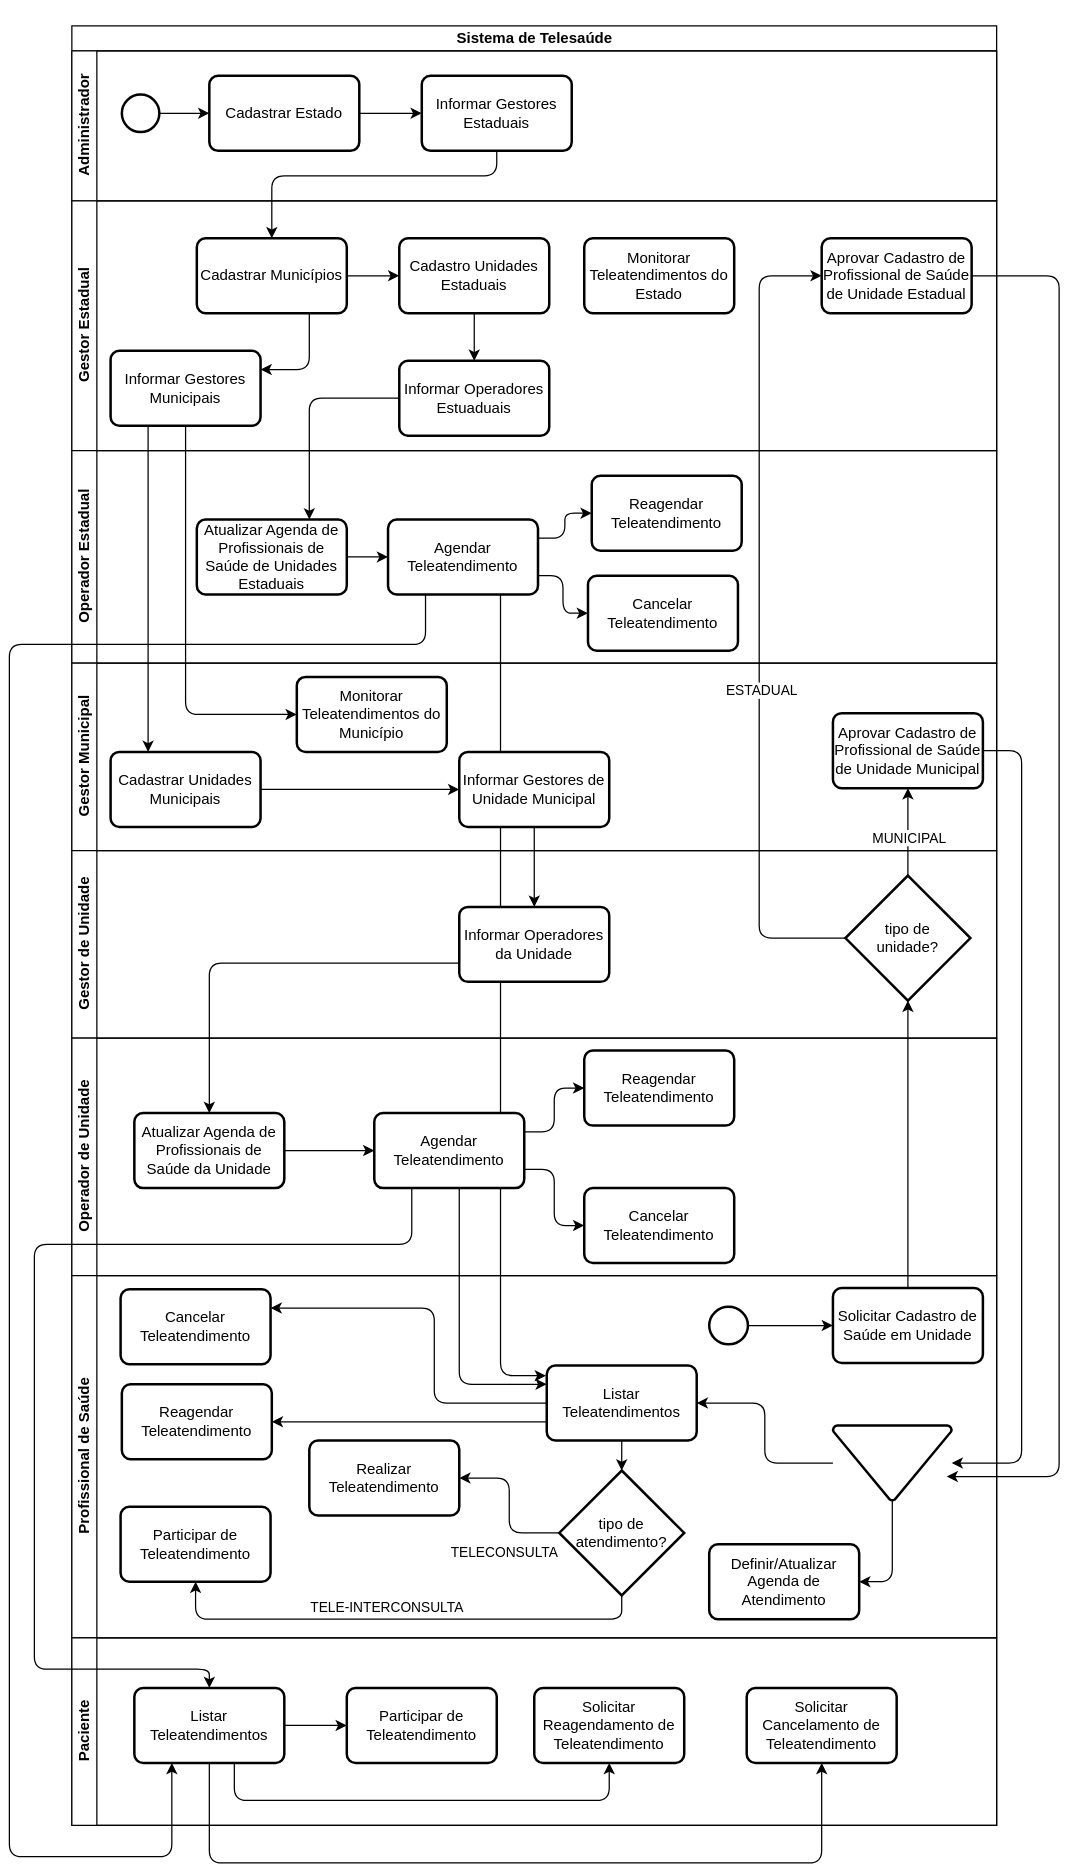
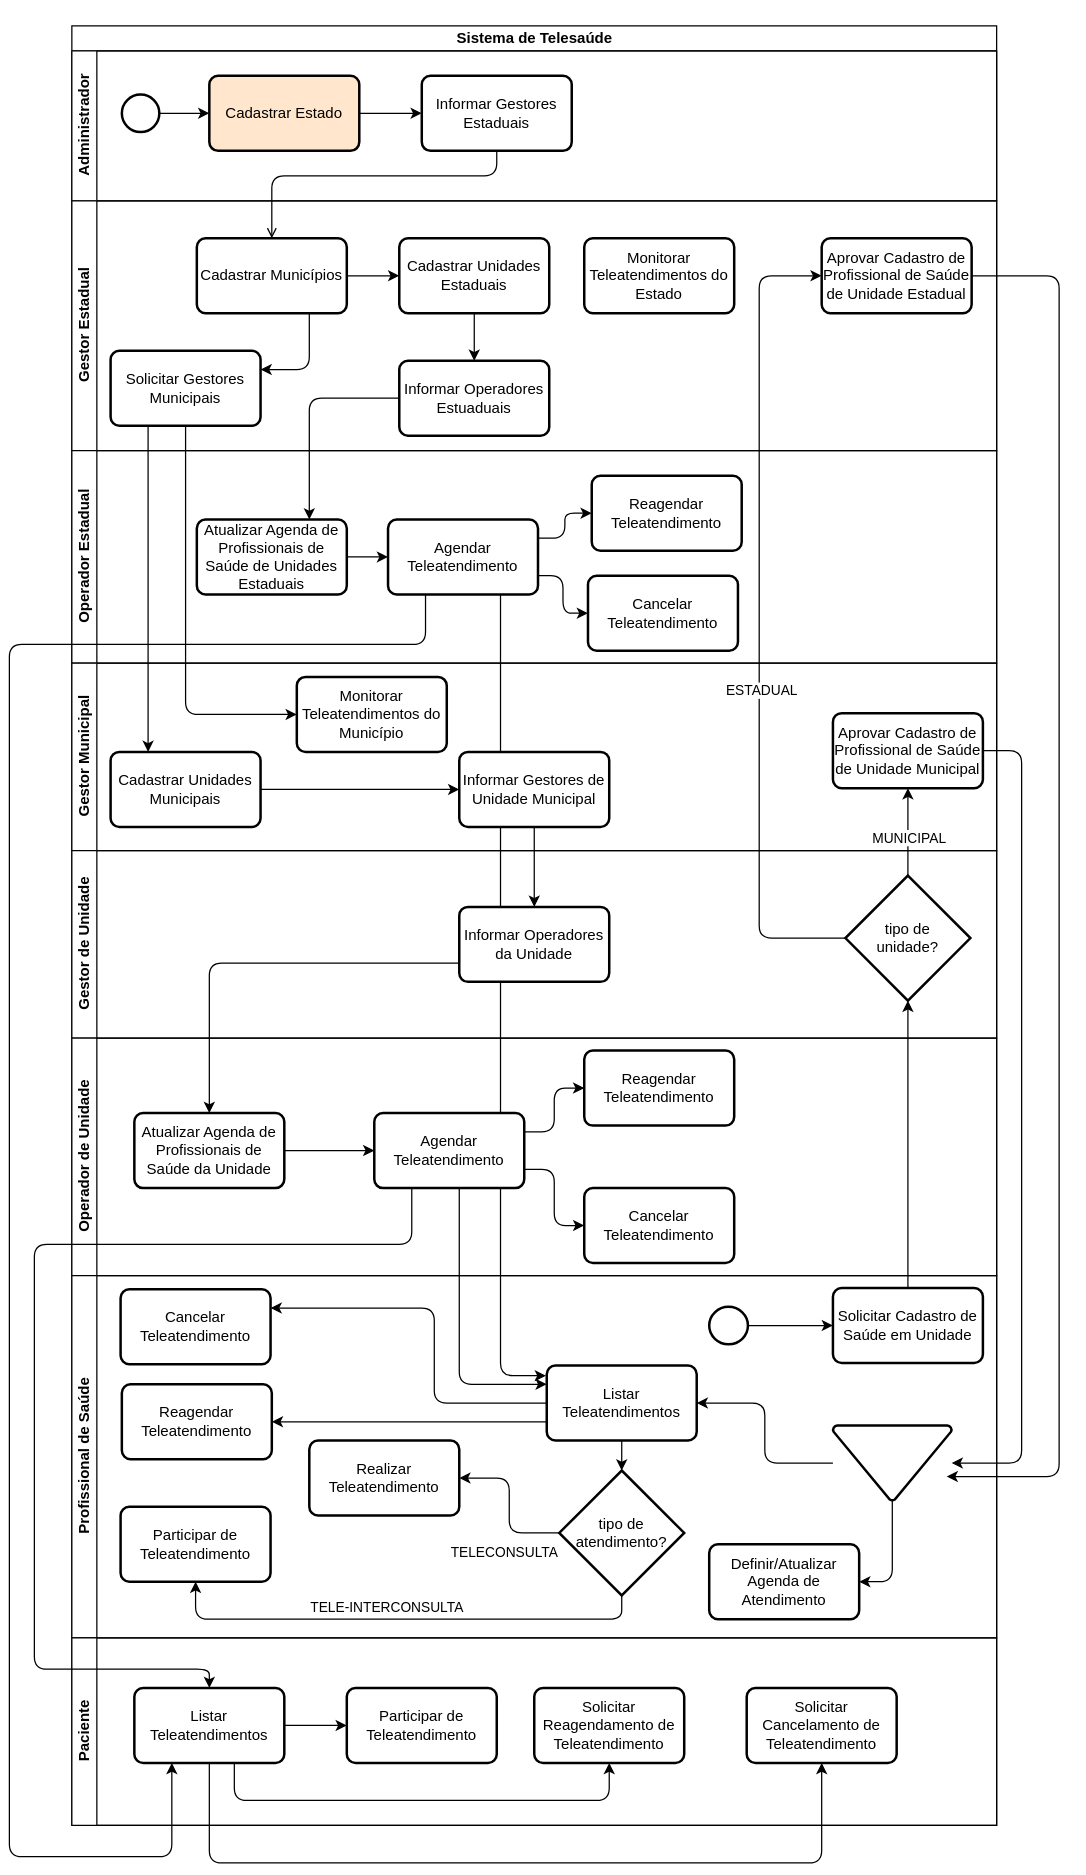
- <mxCell id="8" value="Cadastrar Estado" style="rounded=1;whiteSpace=wrap;html=1;absoluteArcSize=1;arcSize=14;strokeWidth=2;" parent="4" vertex="1"><mxGeometry x="110" y="20" width="120" height="60" as="geometry" /></mxCell>
+ <mxCell id="8" value="Cadastrar Estado" style="rounded=1;whiteSpace=wrap;html=1;absoluteArcSize=1;arcSize=14;strokeWidth=2;fillColor=#ffe6cc;" parent="4" vertex="1"><mxGeometry x="110" y="20" width="120" height="60" as="geometry" /></mxCell>
- <mxCell id="74" style="edgeStyle=orthogonalEdgeStyle;html=1;exitX=0.5;exitY=1;exitDx=0;exitDy=0;entryX=0.5;entryY=0;entryDx=0;entryDy=0;" edge="1" parent="2" source="9" target="12"><mxGeometry relative="1" as="geometry"><Array as="points"><mxPoint x="340" y="120" /><mxPoint x="160" y="120" /></Array></mxGeometry></mxCell>
+ <mxCell id="74" style="edgeStyle=orthogonalEdgeStyle;html=1;exitX=0.5;exitY=1;exitDx=0;exitDy=0;entryX=0.5;entryY=0;entryDx=0;entryDy=0;endArrow=open;" edge="1" parent="2" source="9" target="12"><mxGeometry relative="1" as="geometry"><Array as="points"><mxPoint x="340" y="120" /><mxPoint x="160" y="120" /></Array></mxGeometry></mxCell>
- <mxCell id="18" value="Cadastro Unidades Estaduais" style="rounded=1;whiteSpace=wrap;html=1;absoluteArcSize=1;arcSize=14;strokeWidth=2;" vertex="1" parent="10"><mxGeometry x="262" y="30" width="120" height="60" as="geometry" /></mxCell>
+ <mxCell id="18" value="Cadastrar Unidades Estaduais" style="rounded=1;whiteSpace=wrap;html=1;absoluteArcSize=1;arcSize=14;strokeWidth=2;" vertex="1" parent="10"><mxGeometry x="262" y="30" width="120" height="60" as="geometry" /></mxCell>
- <mxCell id="13" value="Informar Gestores Municipais" style="rounded=1;whiteSpace=wrap;html=1;absoluteArcSize=1;arcSize=14;strokeWidth=2;" vertex="1" parent="10"><mxGeometry x="31" y="120" width="120" height="60" as="geometry" /></mxCell>
+ <mxCell id="13" value="Solicitar Gestores Municipais" style="rounded=1;whiteSpace=wrap;html=1;absoluteArcSize=1;arcSize=14;strokeWidth=2;" vertex="1" parent="10"><mxGeometry x="31" y="120" width="120" height="60" as="geometry" /></mxCell>
